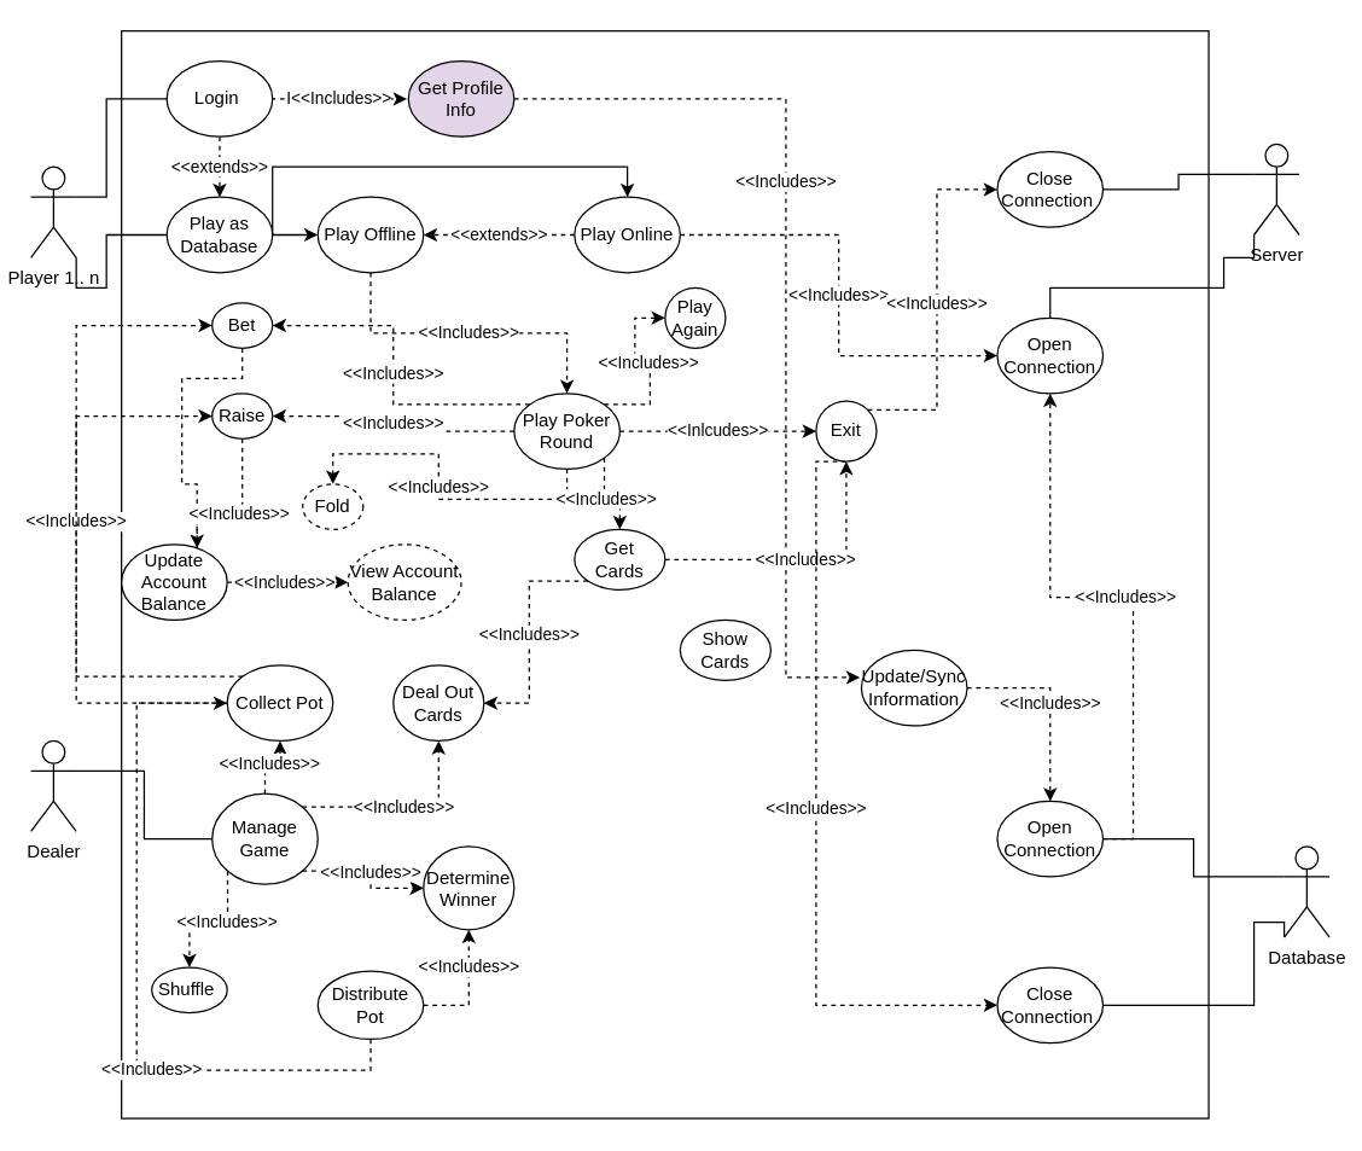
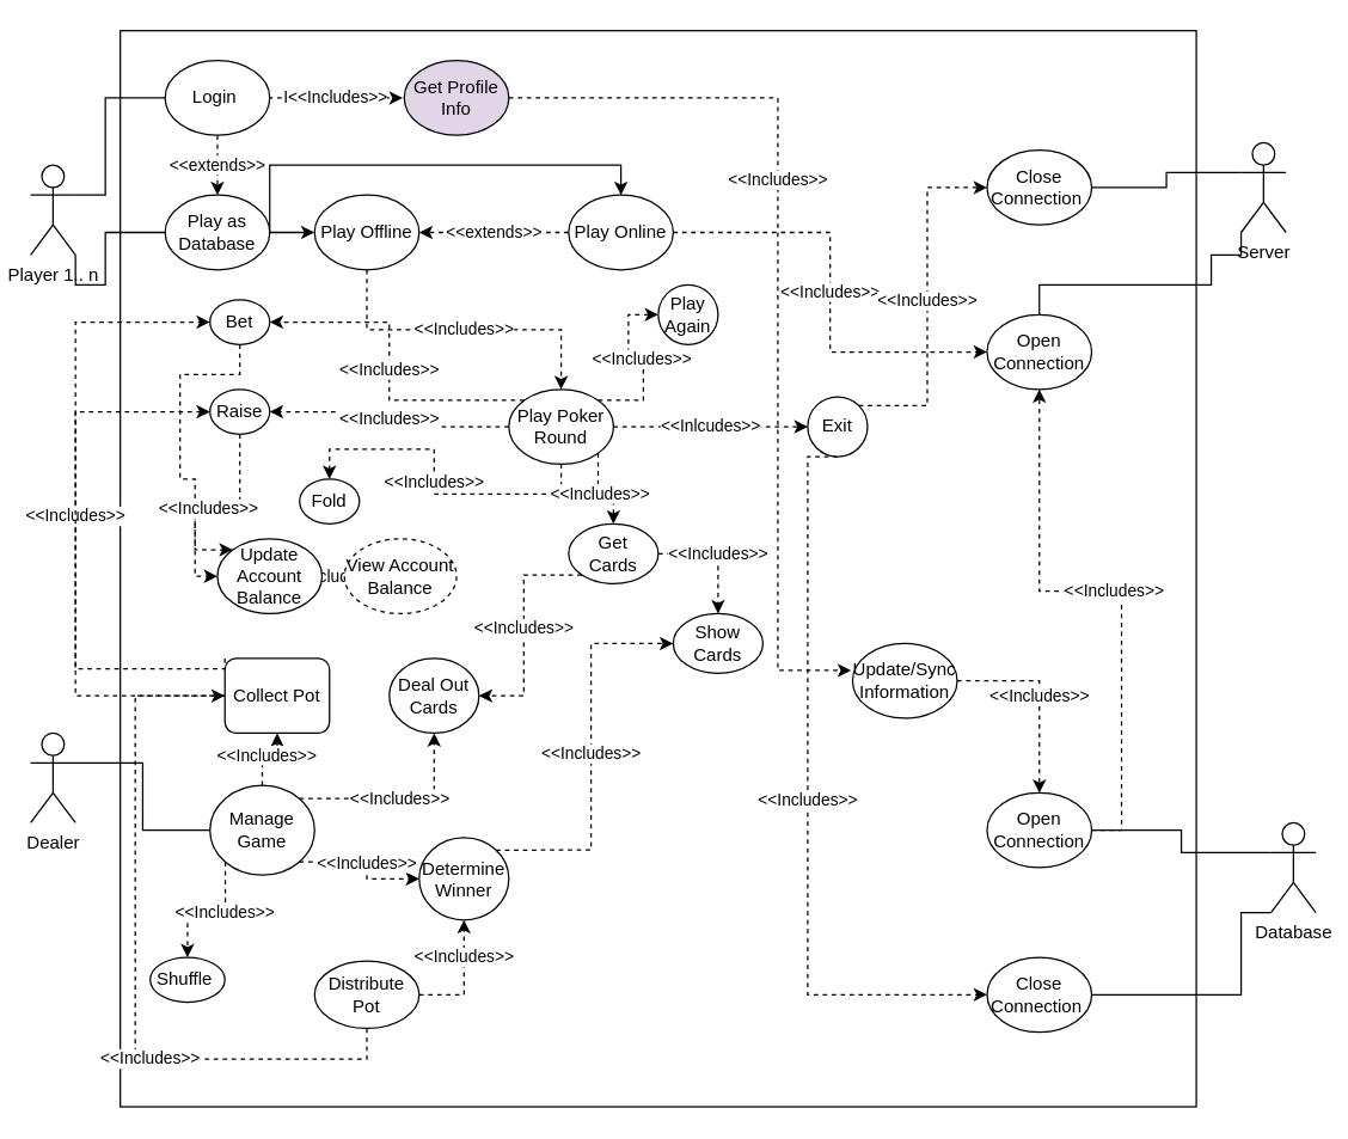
- <mxCell id="45" value="Fold" style="ellipse;whiteSpace=wrap;html=1;gradientColor=#ffffff;dashed=1;" vertex="1" parent="1"><mxGeometry x="200" y="320" width="40" height="30" as="geometry" /></mxCell>
+ <mxCell id="45" value="Fold" style="ellipse;whiteSpace=wrap;html=1;gradientColor=#ffffff;" vertex="1" parent="1"><mxGeometry x="200" y="320" width="40" height="30" as="geometry" /></mxCell>
- <mxCell id="51" value="&amp;lt;&amp;lt;Includes&amp;gt;&amp;gt;" style="edgeStyle=orthogonalEdgeStyle;rounded=0;orthogonalLoop=1;jettySize=auto;html=1;dashed=1;endArrow=classic;endFill=1;" edge="1" parent="1" source="52" target="56"><mxGeometry relative="1" as="geometry" /></mxCell>
+ <mxCell id="51" value="&amp;lt;&amp;lt;Includes&amp;gt;&amp;gt;" style="edgeStyle=orthogonalEdgeStyle;rounded=0;orthogonalLoop=1;jettySize=auto;html=1;dashed=1;endArrow=classic;endFill=1;" edge="1" parent="1" source="52" target="57"><mxGeometry relative="1" as="geometry" /></mxCell>
- <mxCell id="47" value="Update Account Balance" style="ellipse;whiteSpace=wrap;html=1;gradientColor=#ffffff;" vertex="1" parent="1"><mxGeometry x="80" y="360" width="70" height="50" as="geometry" /></mxCell>
+ <mxCell id="47" value="Update Account Balance" style="ellipse;whiteSpace=wrap;html=1;gradientColor=#ffffff;" vertex="1" parent="1"><mxGeometry x="145" y="360" width="70" height="50" as="geometry" /></mxCell>
- <mxCell id="68" value="Collect Pot" style="ellipse;whiteSpace=wrap;html=1;gradientColor=#ffffff;" vertex="1" parent="1"><mxGeometry x="150" y="440" width="70" height="50" as="geometry" /></mxCell>
+ <mxCell id="68" value="Collect Pot" style="whiteSpace=wrap;html=1;gradientColor=#ffffff;rounded=1;" vertex="1" parent="1"><mxGeometry x="150" y="440" width="70" height="50" as="geometry" /></mxCell>
+ <mxCell id="64" value="&amp;lt;&amp;lt;Includes&amp;gt;&amp;gt;" style="edgeStyle=orthogonalEdgeStyle;rounded=0;orthogonalLoop=1;jettySize=auto;html=1;exitX=1;exitY=0;exitDx=0;exitDy=0;entryX=0;entryY=0.5;entryDx=0;entryDy=0;dashed=1;endArrow=classic;endFill=1;" edge="1" parent="1" source="65" target="57"><mxGeometry relative="1" as="geometry" /></mxCell>
- <mxCell id="13" value="Database" style="shape=umlActor;verticalLabelPosition=bottom;verticalAlign=top;html=1;outlineConnect=0;" vertex="1" parent="1"><mxGeometry x="850" y="560" width="30" height="60" as="geometry" /></mxCell>
+ <mxCell id="13" value="Database" style="shape=umlActor;verticalLabelPosition=bottom;verticalAlign=top;html=1;outlineConnect=0;" vertex="1" parent="1"><mxGeometry x="850" y="550" width="30" height="60" as="geometry" /></mxCell>
